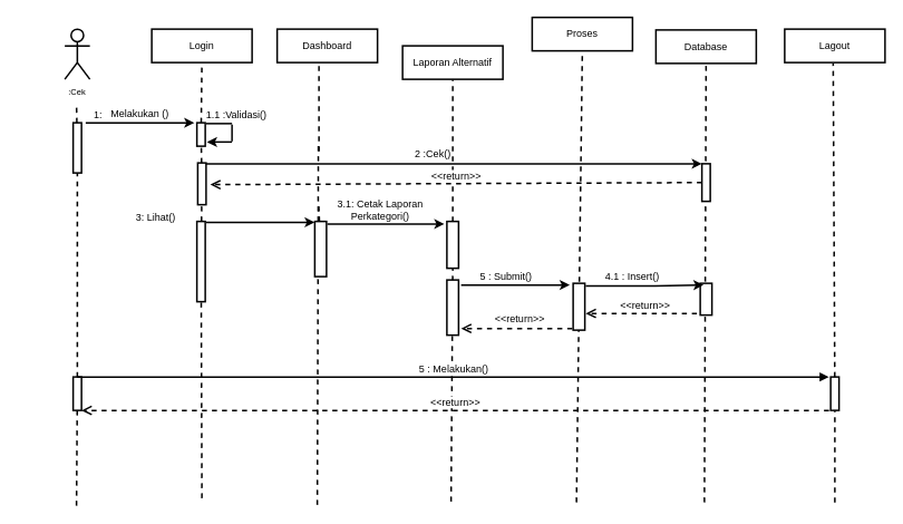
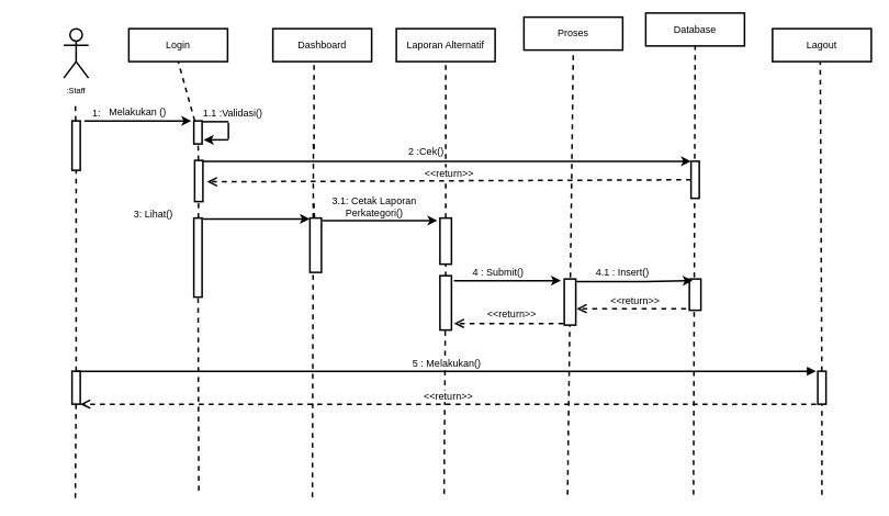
- <mxCell id="3" value="Login" style="rounded=0;whiteSpace=wrap;html=1;strokeWidth=2;" parent="1" vertex="1"><mxGeometry x="181" y="34" width="120" height="40" as="geometry" /></mxCell>
+ <mxCell id="3" value="Login" style="rounded=0;whiteSpace=wrap;html=1;strokeWidth=2;" parent="1" vertex="1"><mxGeometry x="156" y="34" width="120" height="40" as="geometry" /></mxCell>
- <mxCell id="36" value="Database" style="rounded=0;whiteSpace=wrap;html=1;strokeWidth=2;" parent="1" vertex="1"><mxGeometry x="784" y="35" width="120" height="40" as="geometry" /></mxCell>
+ <mxCell id="36" value="Database" style="rounded=0;whiteSpace=wrap;html=1;strokeWidth=2;" parent="1" vertex="1"><mxGeometry x="784" y="15" width="120" height="40" as="geometry" /></mxCell>
- <mxCell id="5" value="Laporan Alternatif" style="rounded=0;whiteSpace=wrap;html=1;strokeWidth=2;" parent="1" vertex="1"><mxGeometry x="481" y="54" width="120" height="40" as="geometry" /></mxCell>
+ <mxCell id="5" value="Laporan Alternatif" style="rounded=0;whiteSpace=wrap;html=1;strokeWidth=2;" parent="1" vertex="1"><mxGeometry x="481" y="34" width="120" height="40" as="geometry" /></mxCell>
- <mxCell id="30" value=":Cek" style="text;html=1;strokeColor=none;fillColor=none;align=center;verticalAlign=middle;whiteSpace=wrap;rounded=0;strokeWidth=1;fontSize=10;" parent="1" vertex="1"><mxGeometry x="20" y="104" width="144" height="10" as="geometry" /></mxCell>
+ <mxCell id="30" value=":Staff" style="text;html=1;strokeColor=none;fillColor=none;align=center;verticalAlign=middle;whiteSpace=wrap;rounded=0;strokeWidth=1;fontSize=10;" parent="1" vertex="1"><mxGeometry x="20" y="104" width="144" height="10" as="geometry" /></mxCell>
- <mxCell id="52" value="5 : Submit()" style="text;html=1;strokeColor=none;fillColor=none;align=center;verticalAlign=middle;whiteSpace=wrap;rounded=0;strokeWidth=2;fontSize=12;" parent="1" vertex="1"><mxGeometry x="560" y="323" width="90" height="14" as="geometry" /></mxCell>
+ <mxCell id="52" value="4 : Submit()" style="text;html=1;strokeColor=none;fillColor=none;align=center;verticalAlign=middle;whiteSpace=wrap;rounded=0;strokeWidth=2;fontSize=12;" parent="1" vertex="1"><mxGeometry x="560" y="323" width="90" height="14" as="geometry" /></mxCell>
